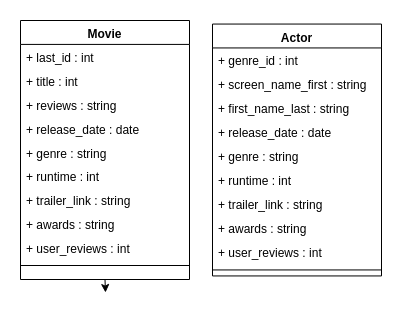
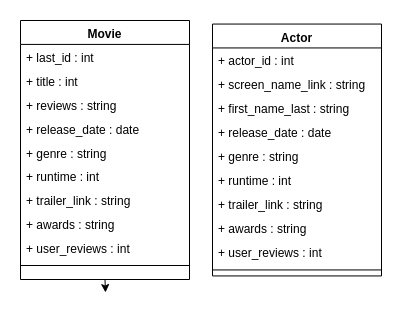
- <mxCell id="15" value="+ genre_id : int" style="text;strokeColor=none;fillColor=none;align=left;verticalAlign=top;spacingLeft=4;spacingRight=4;overflow=hidden;rotatable=0;points=[[0,0.5],[1,0.5]];portConstraint=eastwest;" vertex="1" parent="14"><mxGeometry y="23.905" width="169" height="24" as="geometry" /></mxCell>
+ <mxCell id="15" value="+ actor_id : int" style="text;strokeColor=none;fillColor=none;align=left;verticalAlign=top;spacingLeft=4;spacingRight=4;overflow=hidden;rotatable=0;points=[[0,0.5],[1,0.5]];portConstraint=eastwest;" vertex="1" parent="14"><mxGeometry y="23.905" width="169" height="24" as="geometry" /></mxCell>
- <mxCell id="16" value="+ screen_name_first : string" style="text;strokeColor=none;fillColor=none;align=left;verticalAlign=top;spacingLeft=4;spacingRight=4;overflow=hidden;rotatable=0;points=[[0,0.5],[1,0.5]];portConstraint=eastwest;" vertex="1" parent="14"><mxGeometry y="47.905" width="169" height="24" as="geometry" /></mxCell>
+ <mxCell id="16" value="+ screen_name_link : string" style="text;strokeColor=none;fillColor=none;align=left;verticalAlign=top;spacingLeft=4;spacingRight=4;overflow=hidden;rotatable=0;points=[[0,0.5],[1,0.5]];portConstraint=eastwest;" vertex="1" parent="14"><mxGeometry y="47.905" width="169" height="24" as="geometry" /></mxCell>
